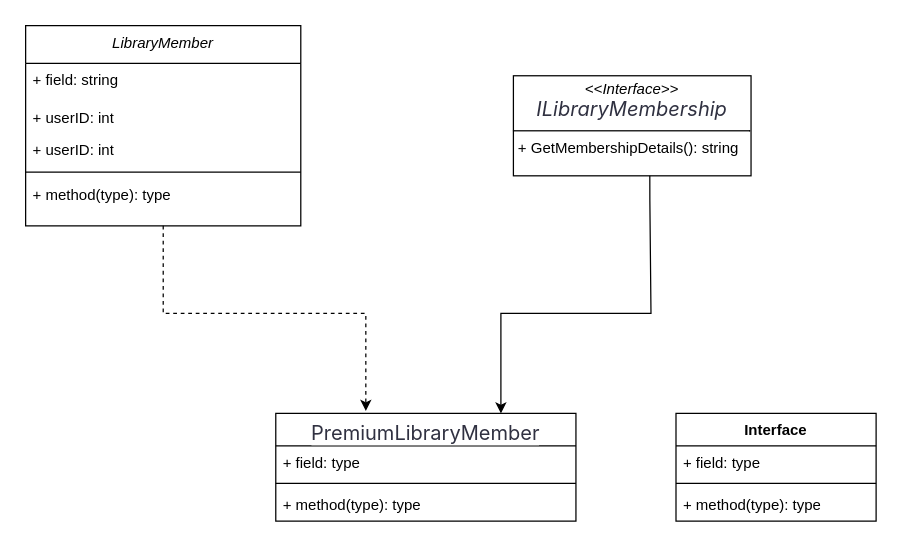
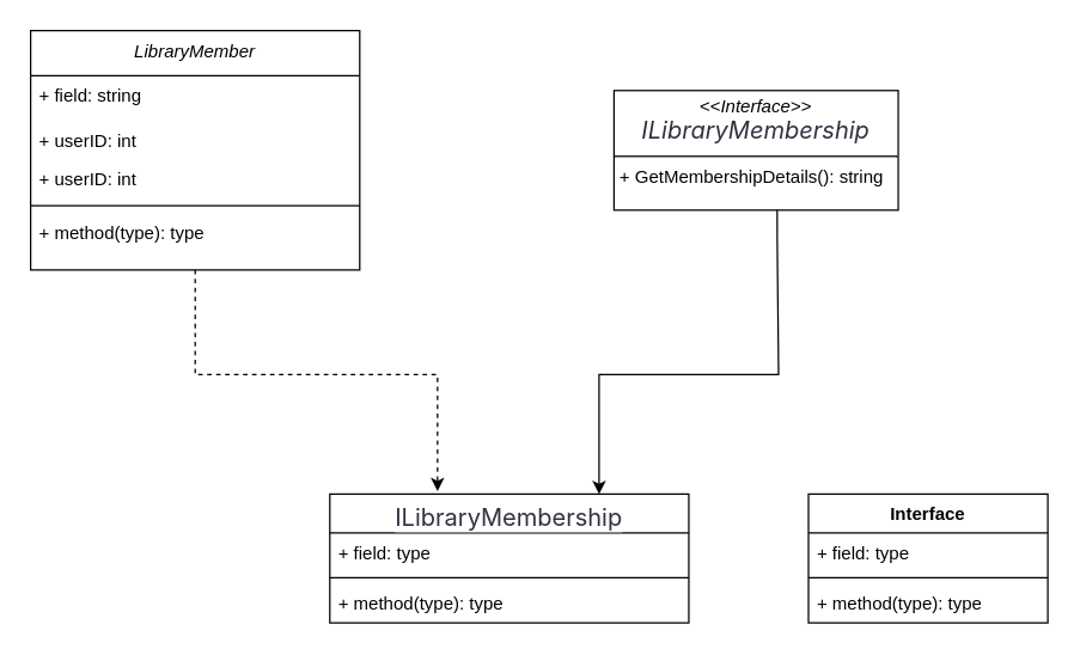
- <mxCell id="2" value="&lt;span style=&quot;color: rgb(48, 49, 65); font-family: &amp;quot;Udemy Sans&amp;quot;, &amp;quot;SF Pro Text&amp;quot;, -apple-system, BlinkMacSystemFont, Roboto, &amp;quot;Segoe UI&amp;quot;, Helvetica, Arial, sans-serif, &amp;quot;Apple Color Emoji&amp;quot;, &amp;quot;Segoe UI Emoji&amp;quot;, &amp;quot;Segoe UI Symbol&amp;quot;; font-size: 16px; font-weight: 400; text-align: start; background-color: rgb(255, 255, 255);&quot;&gt;PremiumLibraryMember&lt;/span&gt;" style="swimlane;fontStyle=1;align=center;verticalAlign=top;childLayout=stackLayout;horizontal=1;startSize=26;horizontalStack=0;resizeParent=1;resizeParentMax=0;resizeLast=0;collapsible=1;marginBottom=0;whiteSpace=wrap;html=1;" vertex="1" parent="1"><mxGeometry x="220" y="330" width="240" height="86" as="geometry" /></mxCell>
+ <mxCell id="2" value="&lt;span style=&quot;color: rgb(48, 49, 65); font-family: &amp;quot;Udemy Sans&amp;quot;, &amp;quot;SF Pro Text&amp;quot;, -apple-system, BlinkMacSystemFont, Roboto, &amp;quot;Segoe UI&amp;quot;, Helvetica, Arial, sans-serif, &amp;quot;Apple Color Emoji&amp;quot;, &amp;quot;Segoe UI Emoji&amp;quot;, &amp;quot;Segoe UI Symbol&amp;quot;; font-size: 16px; font-weight: 400; text-align: start; background-color: rgb(255, 255, 255);&quot;&gt;ILibraryMembership&lt;/span&gt;" style="swimlane;fontStyle=1;align=center;verticalAlign=top;childLayout=stackLayout;horizontal=1;startSize=26;horizontalStack=0;resizeParent=1;resizeParentMax=0;resizeLast=0;collapsible=1;marginBottom=0;whiteSpace=wrap;html=1;" vertex="1" parent="1"><mxGeometry x="220" y="330" width="240" height="86" as="geometry" /></mxCell>
